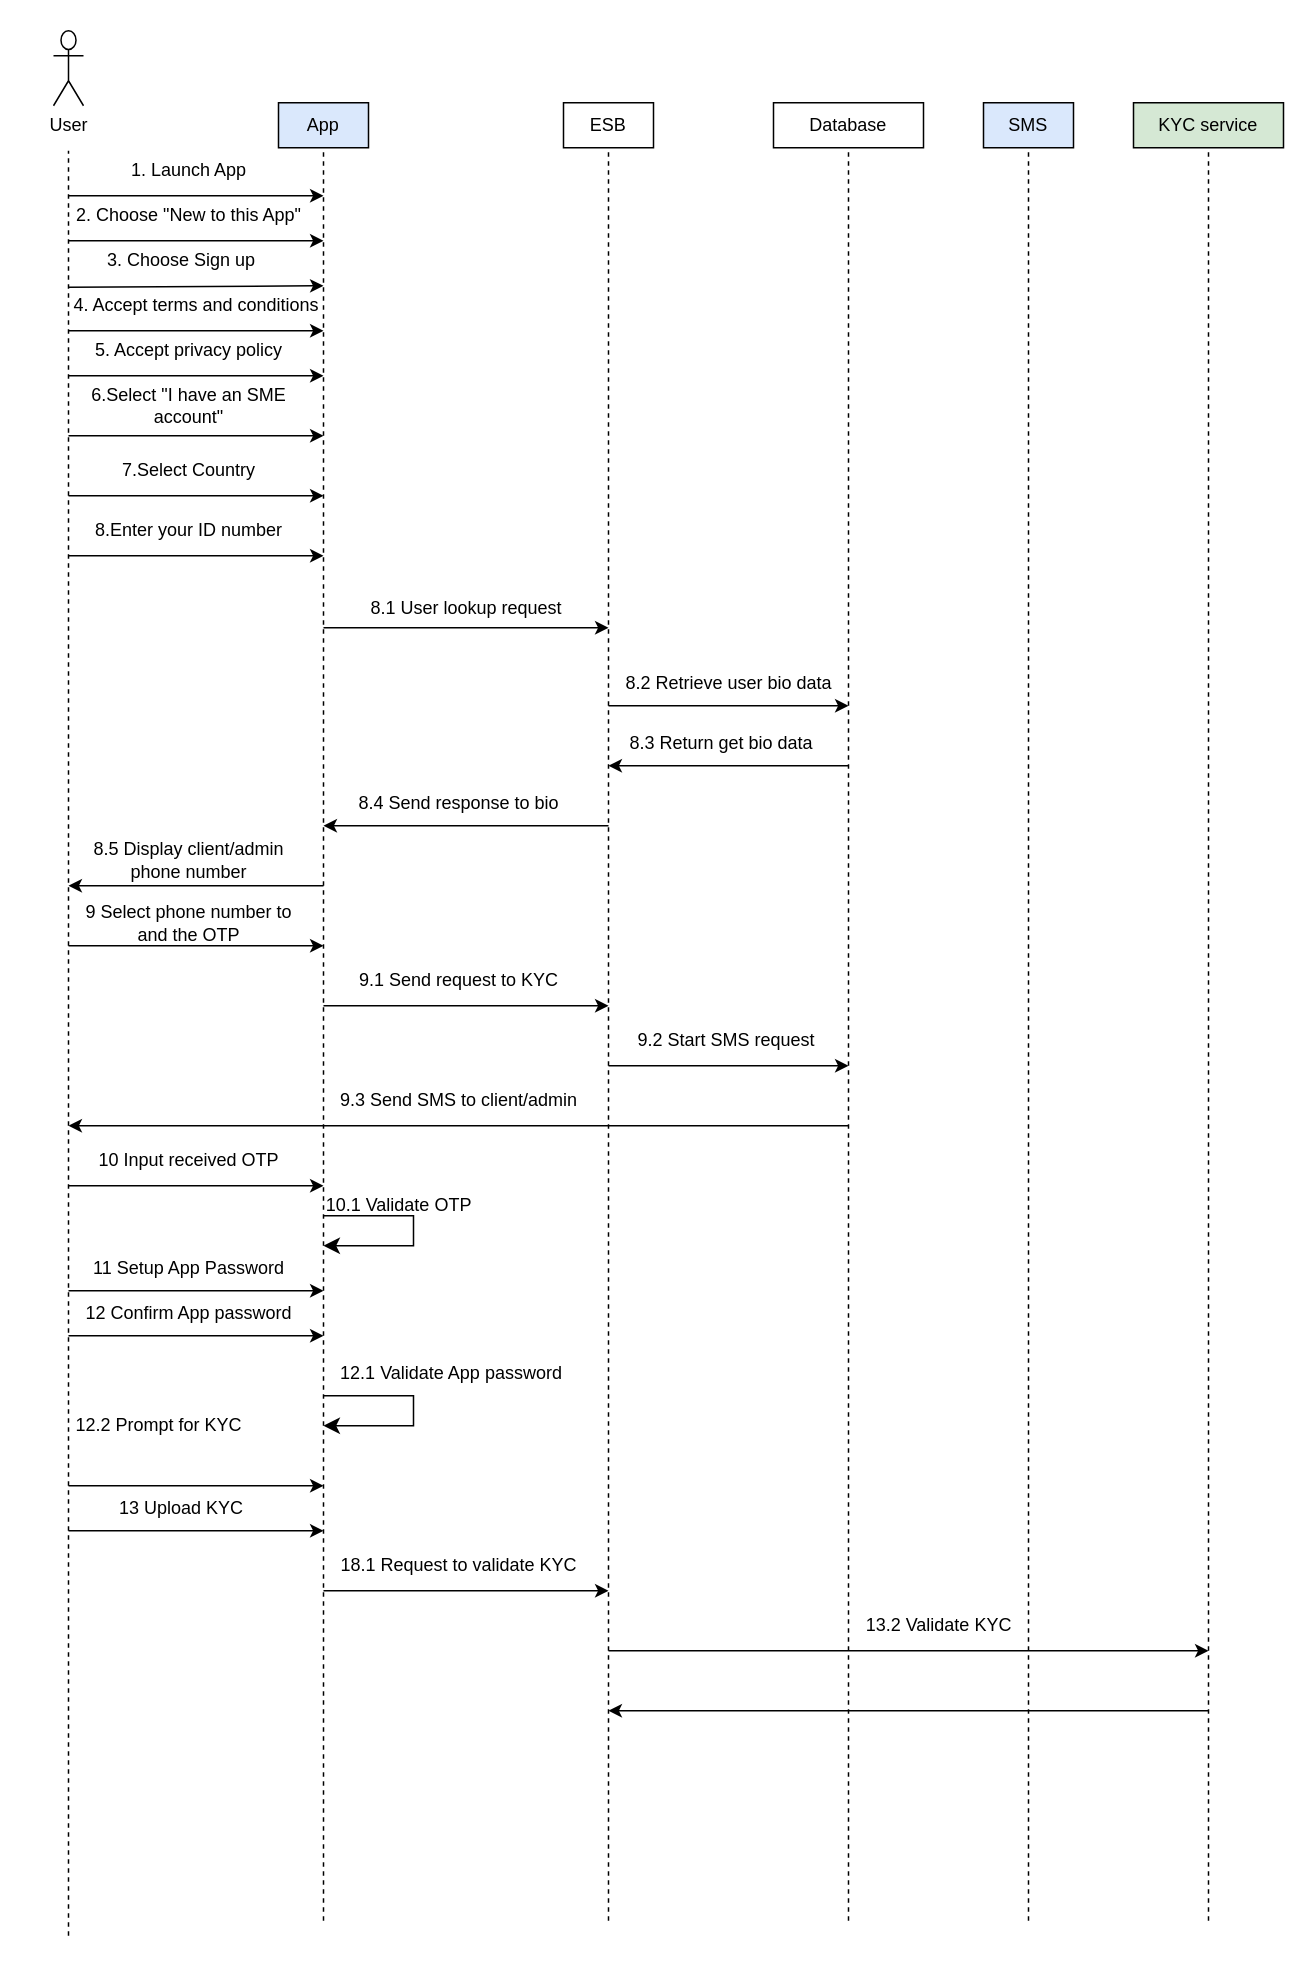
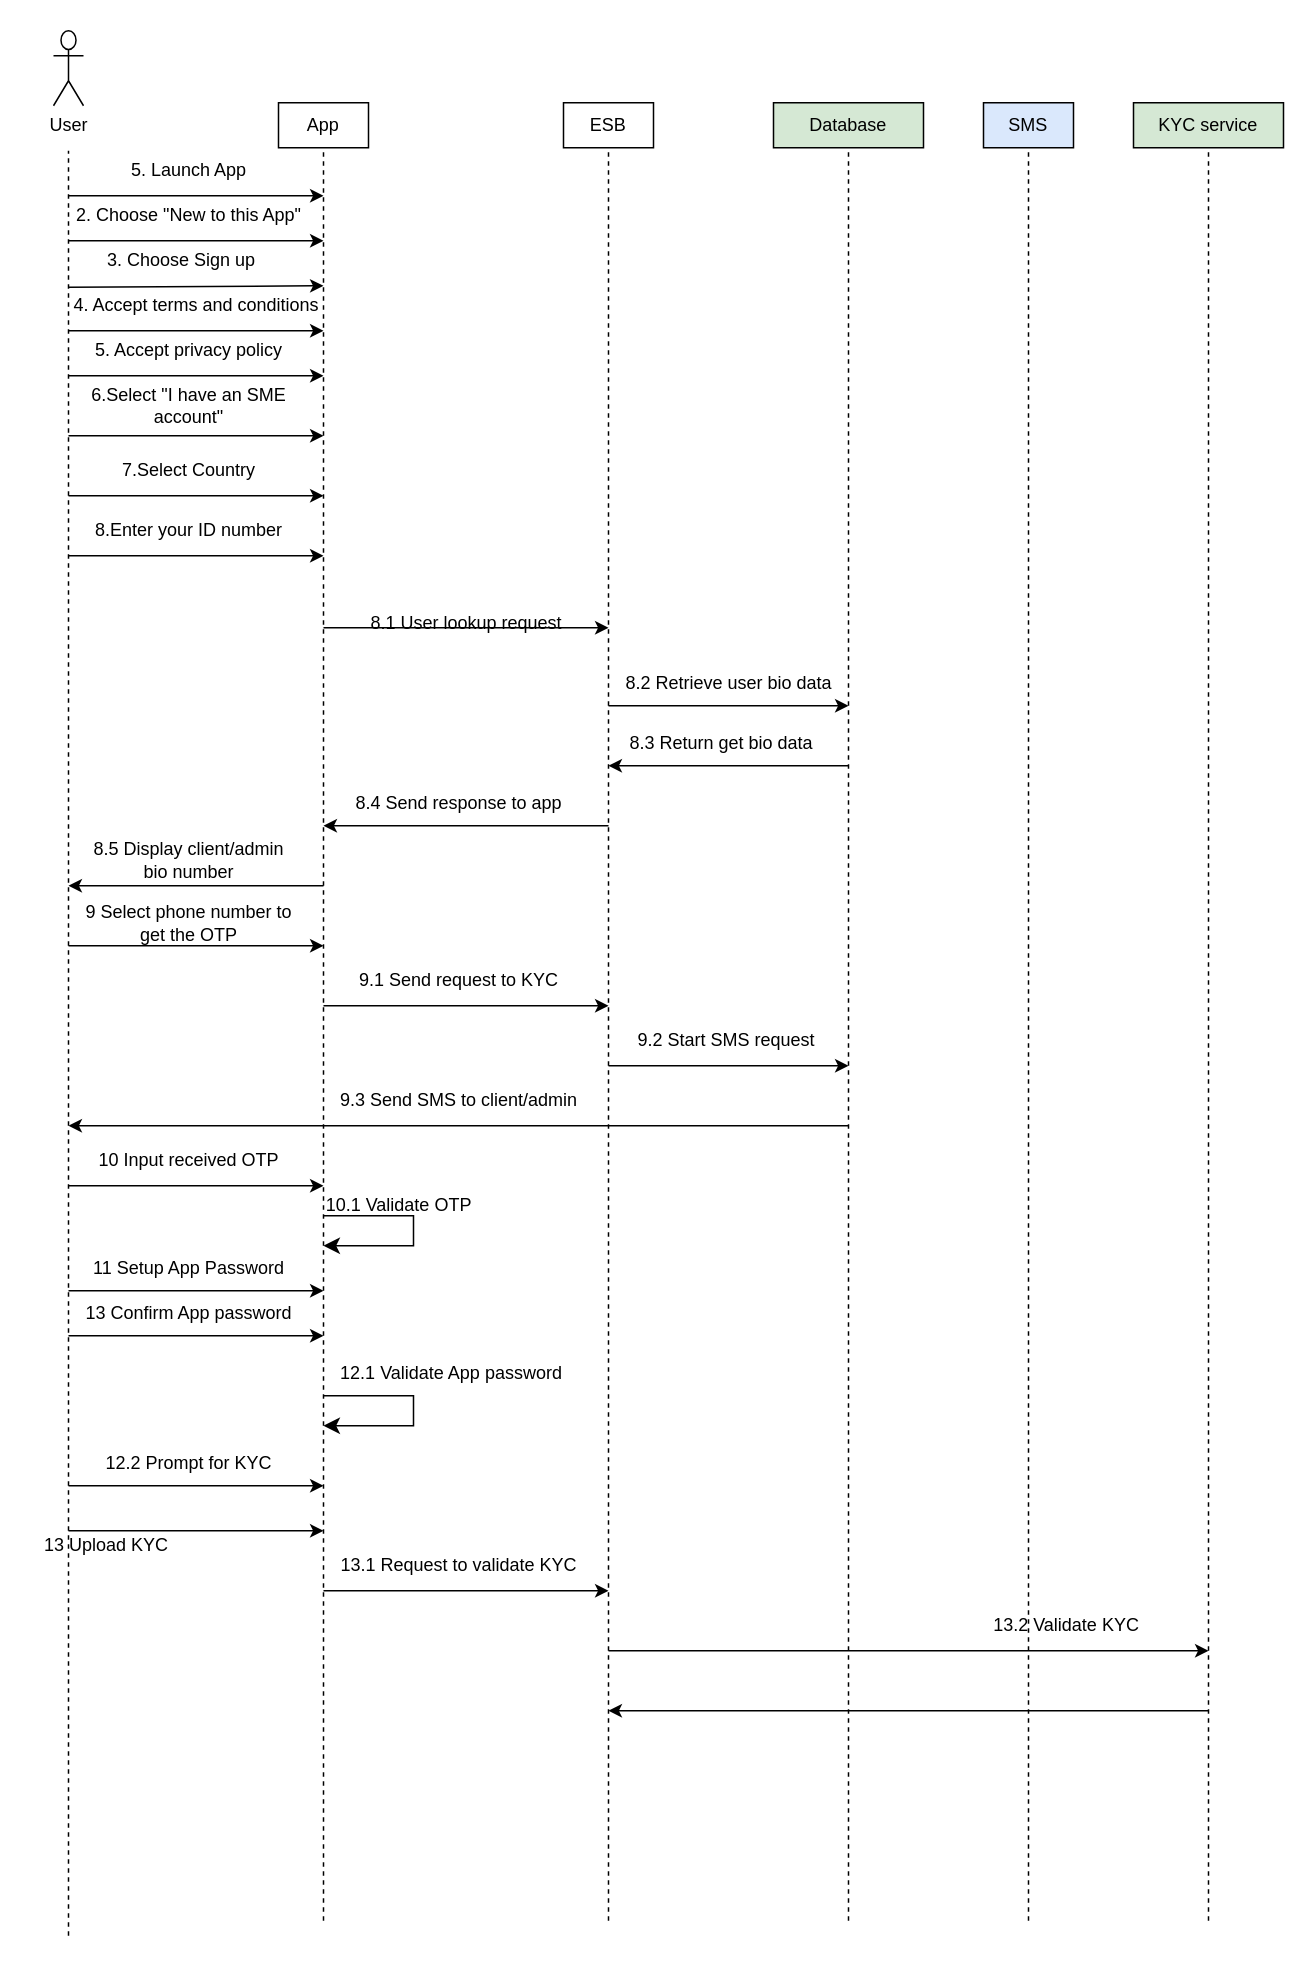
- <mxCell id="24" value="App" style="rounded=0;whiteSpace=wrap;html=1;fillColor=#dae8fc;" vertex="1" parent="1"><mxGeometry x="185" y="68" width="60" height="30" as="geometry" /></mxCell>
+ <mxCell id="24" value="App" style="rounded=0;whiteSpace=wrap;html=1;" vertex="1" parent="1"><mxGeometry x="185" y="68" width="60" height="30" as="geometry" /></mxCell>
- <mxCell id="27" value="Database" style="rounded=0;whiteSpace=wrap;html=1;" vertex="1" parent="1"><mxGeometry x="515" y="68" width="100" height="30" as="geometry" /></mxCell>
+ <mxCell id="27" value="Database" style="rounded=0;whiteSpace=wrap;html=1;fillColor=#d5e8d4;" vertex="1" parent="1"><mxGeometry x="515" y="68" width="100" height="30" as="geometry" /></mxCell>
- <mxCell id="17" value="1. Launch App" style="text;html=1;align=center;verticalAlign=middle;resizable=0;points=[];autosize=1;strokeColor=none;fillColor=none;" vertex="1" parent="1"><mxGeometry x="75" y="98" width="100" height="30" as="geometry" /></mxCell>
+ <mxCell id="17" value="5. Launch App" style="text;html=1;align=center;verticalAlign=middle;resizable=0;points=[];autosize=1;strokeColor=none;fillColor=none;" vertex="1" parent="1"><mxGeometry x="75" y="98" width="100" height="30" as="geometry" /></mxCell>
- <mxCell id="31" value="8.1 User lookup request" style="text;html=1;align=center;verticalAlign=middle;resizable=0;points=[];autosize=1;strokeColor=none;fillColor=none;" vertex="1" parent="1"><mxGeometry x="235" y="390" width="150" height="30" as="geometry" /></mxCell>
+ <mxCell id="31" value="8.1 User lookup request" style="text;html=1;align=center;verticalAlign=middle;resizable=0;points=[];autosize=1;strokeColor=none;fillColor=none;" vertex="1" parent="1"><mxGeometry x="235" y="400" width="150" height="30" as="geometry" /></mxCell>
- <mxCell id="37" value="8.4 Send response to bio" style="text;html=1;align=center;verticalAlign=middle;resizable=0;points=[];autosize=1;strokeColor=none;fillColor=none;" vertex="1" parent="1"><mxGeometry x="225" y="520" width="160" height="30" as="geometry" /></mxCell>
+ <mxCell id="37" value="8.4 Send response to app" style="text;html=1;align=center;verticalAlign=middle;resizable=0;points=[];autosize=1;strokeColor=none;fillColor=none;" vertex="1" parent="1"><mxGeometry x="225" y="520" width="160" height="30" as="geometry" /></mxCell>
- <mxCell id="39" value="8.5 Display client/admin &lt;br&gt;phone number" style="text;html=1;align=center;verticalAlign=middle;resizable=0;points=[];autosize=1;strokeColor=none;fillColor=none;" vertex="1" parent="1"><mxGeometry x="50" y="553" width="150" height="40" as="geometry" /></mxCell>
+ <mxCell id="39" value="8.5 Display client/admin &lt;br&gt;bio number" style="text;html=1;align=center;verticalAlign=middle;resizable=0;points=[];autosize=1;strokeColor=none;fillColor=none;" vertex="1" parent="1"><mxGeometry x="50" y="553" width="150" height="40" as="geometry" /></mxCell>
- <mxCell id="42" value="9 Select phone number to&lt;br&gt;and the OTP" style="text;html=1;align=center;verticalAlign=middle;resizable=0;points=[];autosize=1;strokeColor=none;fillColor=none;" vertex="1" parent="1"><mxGeometry x="45" y="595" width="160" height="40" as="geometry" /></mxCell>
+ <mxCell id="42" value="9 Select phone number to&lt;br&gt;get the OTP" style="text;html=1;align=center;verticalAlign=middle;resizable=0;points=[];autosize=1;strokeColor=none;fillColor=none;" vertex="1" parent="1"><mxGeometry x="45" y="595" width="160" height="40" as="geometry" /></mxCell>
- <mxCell id="56" value="12 Confirm App password" style="text;html=1;align=center;verticalAlign=middle;resizable=0;points=[];autosize=1;strokeColor=none;fillColor=none;" vertex="1" parent="1"><mxGeometry x="45" y="860" width="160" height="30" as="geometry" /></mxCell>
+ <mxCell id="56" value="13 Confirm App password" style="text;html=1;align=center;verticalAlign=middle;resizable=0;points=[];autosize=1;strokeColor=none;fillColor=none;" vertex="1" parent="1"><mxGeometry x="45" y="860" width="160" height="30" as="geometry" /></mxCell>
- <mxCell id="60" value="12.2 Prompt for KYC" style="text;html=1;align=center;verticalAlign=middle;resizable=0;points=[];autosize=1;strokeColor=none;fillColor=none;" vertex="1" parent="1"><mxGeometry x="40" y="935" width="130" height="30" as="geometry" /></mxCell>
+ <mxCell id="60" value="12.2 Prompt for KYC" style="text;html=1;align=center;verticalAlign=middle;resizable=0;points=[];autosize=1;strokeColor=none;fillColor=none;" vertex="1" parent="1"><mxGeometry x="60" y="960" width="130" height="30" as="geometry" /></mxCell>
- <mxCell id="61" value="13 Upload KYC" style="text;html=1;align=center;verticalAlign=middle;resizable=0;points=[];autosize=1;strokeColor=none;fillColor=none;" vertex="1" parent="1"><mxGeometry x="65" y="990" width="110" height="30" as="geometry" /></mxCell>
+ <mxCell id="61" value="13 Upload KYC" style="text;html=1;align=center;verticalAlign=middle;resizable=0;points=[];autosize=1;strokeColor=none;fillColor=none;" vertex="1" parent="1"><mxGeometry x="15" y="1015" width="110" height="30" as="geometry" /></mxCell>
- <mxCell id="64" value="18.1 Request to validate KYC" style="text;html=1;align=center;verticalAlign=middle;resizable=0;points=[];autosize=1;strokeColor=none;fillColor=none;" vertex="1" parent="1"><mxGeometry x="215" y="1028" width="180" height="30" as="geometry" /></mxCell>
+ <mxCell id="64" value="13.1 Request to validate KYC" style="text;html=1;align=center;verticalAlign=middle;resizable=0;points=[];autosize=1;strokeColor=none;fillColor=none;" vertex="1" parent="1"><mxGeometry x="215" y="1028" width="180" height="30" as="geometry" /></mxCell>
- <mxCell id="66" value="13.2 Validate KYC" style="text;html=1;align=center;verticalAlign=middle;resizable=0;points=[];autosize=1;strokeColor=none;fillColor=none;" vertex="1" parent="1"><mxGeometry x="565" y="1068" width="120" height="30" as="geometry" /></mxCell>
+ <mxCell id="66" value="13.2 Validate KYC" style="text;html=1;align=center;verticalAlign=middle;resizable=0;points=[];autosize=1;strokeColor=none;fillColor=none;" vertex="1" parent="1"><mxGeometry x="650" y="1068" width="120" height="30" as="geometry" /></mxCell>
